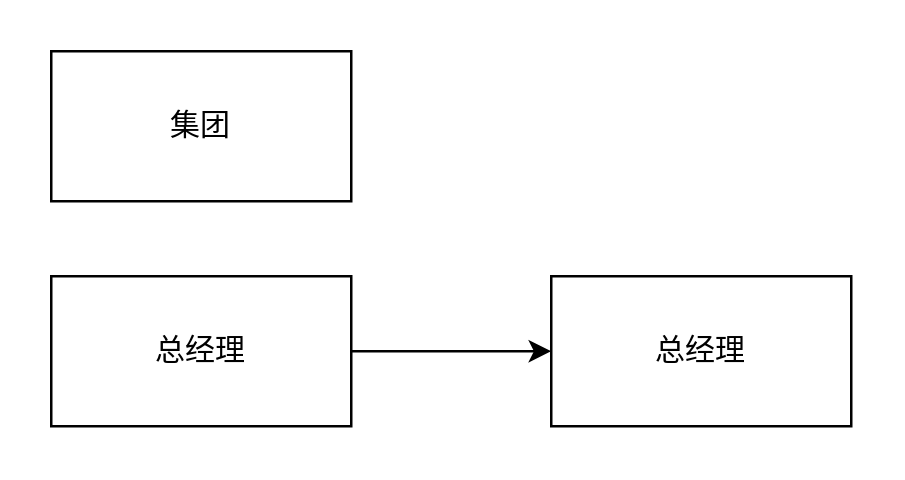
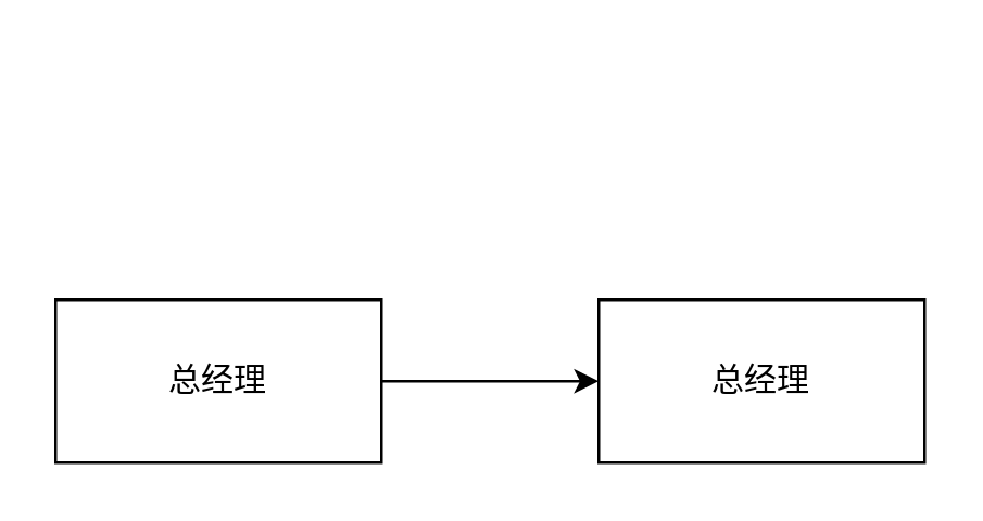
- <mxCell id="2" value="集团" style="rounded=0;whiteSpace=wrap;html=1;" parent="1" vertex="1"><mxGeometry x="20" y="20" width="120" height="60" as="geometry" /></mxCell>
